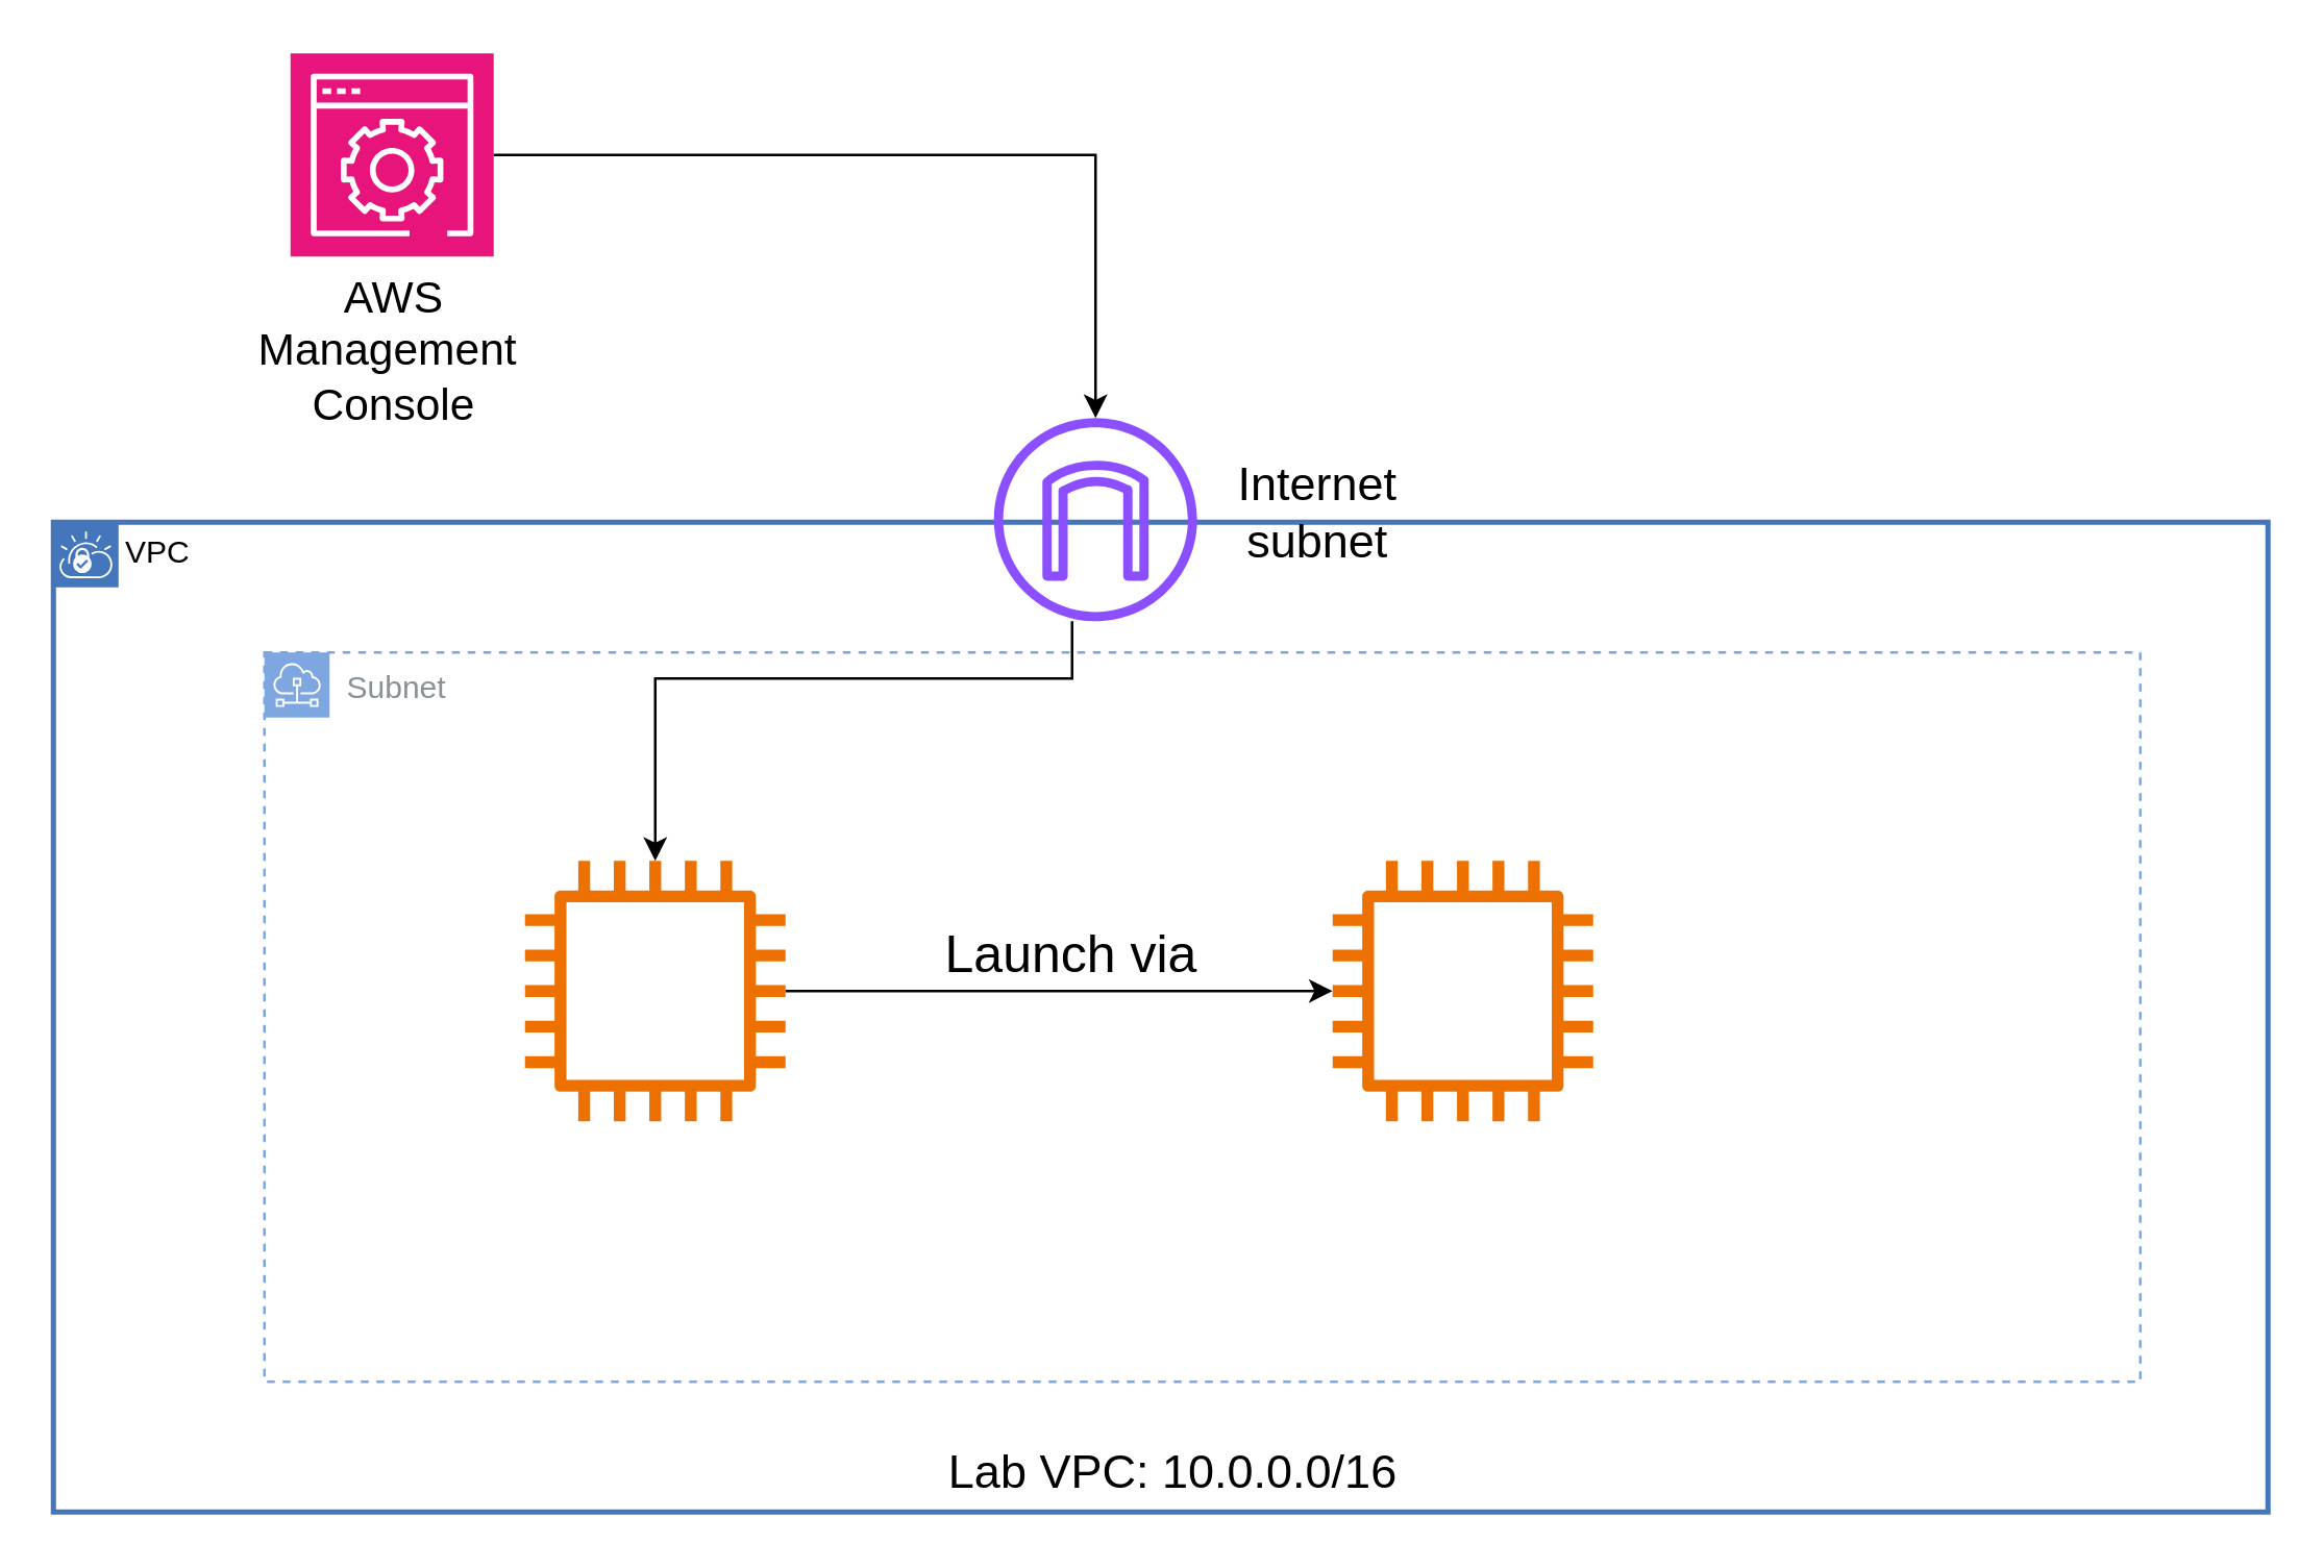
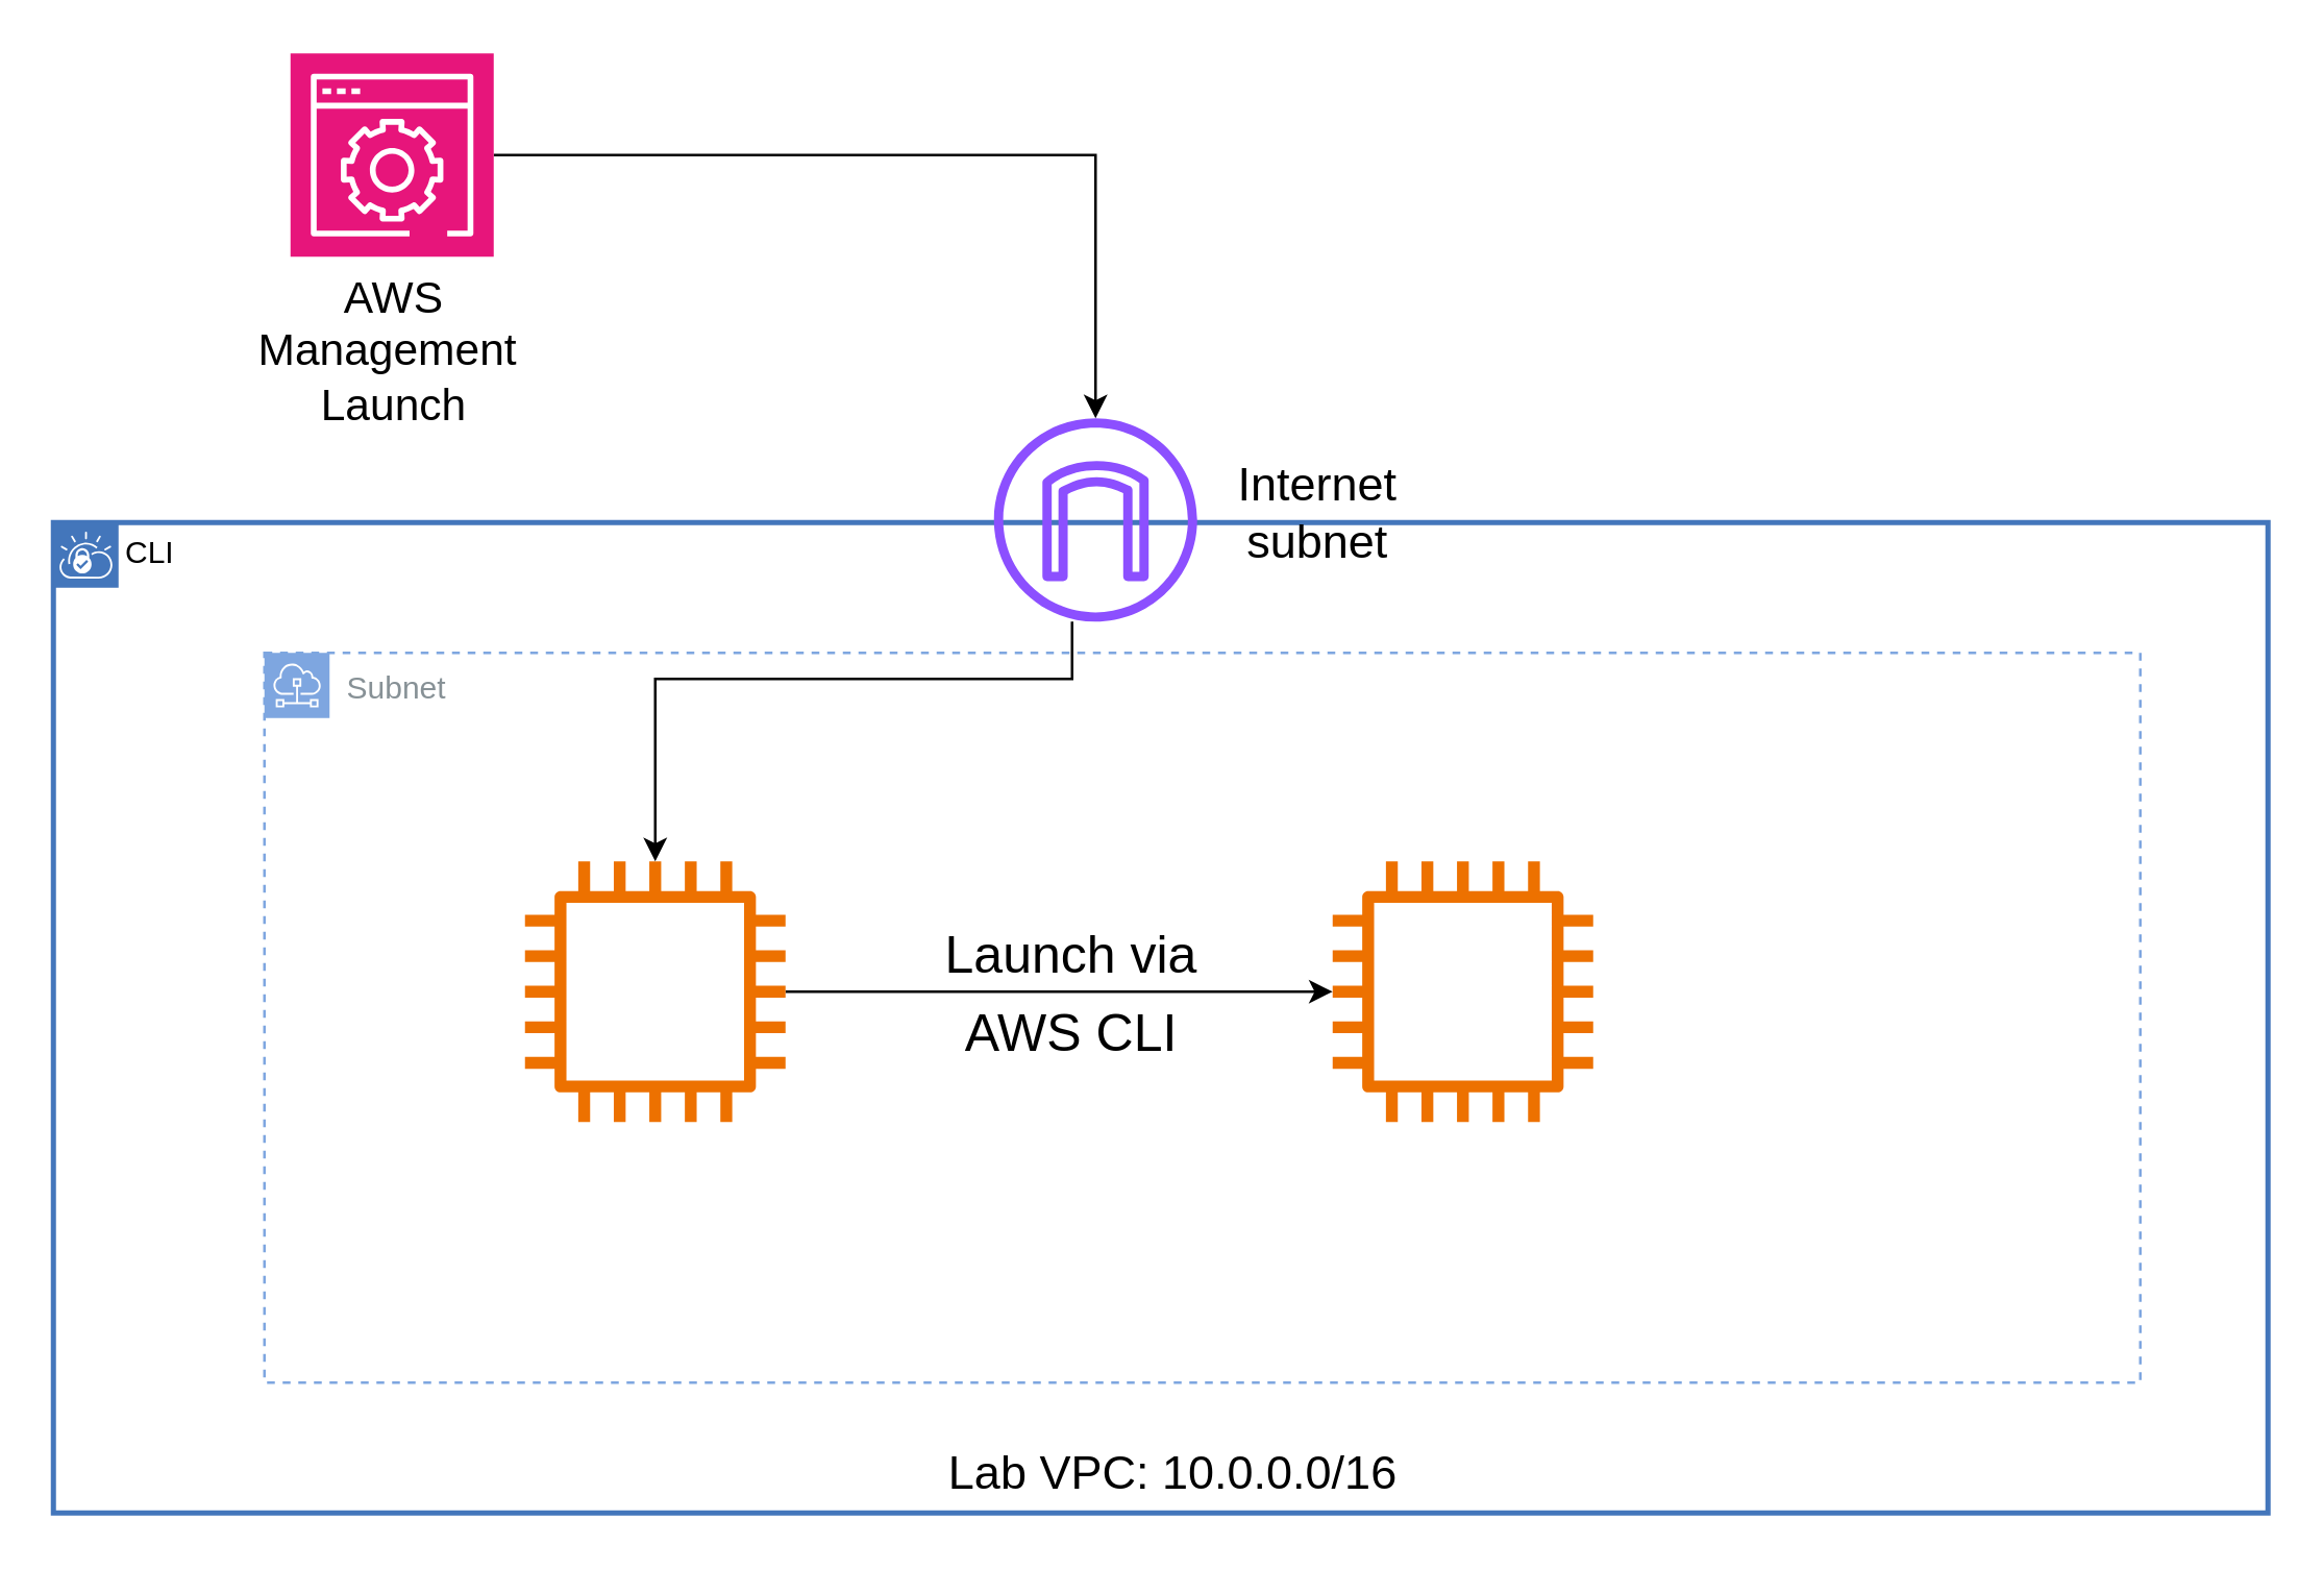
- <mxCell id="15" value="&lt;font style=&quot;font-size: 17px;&quot;&gt;AWS&lt;/font&gt;&lt;div&gt;&lt;font style=&quot;font-size: 17px;&quot;&gt;Management&amp;nbsp;&lt;/font&gt;&lt;/div&gt;&lt;div&gt;&lt;font style=&quot;font-size: 17px;&quot;&gt;Console&lt;/font&gt;&lt;/div&gt;" style="text;html=1;align=center;verticalAlign=middle;whiteSpace=wrap;rounded=0;" vertex="1" parent="1"><mxGeometry x="91" y="110" width="120" height="50" as="geometry" /></mxCell>
+ <mxCell id="15" value="&lt;font style=&quot;font-size: 17px;&quot;&gt;AWS&lt;/font&gt;&lt;div&gt;&lt;font style=&quot;font-size: 17px;&quot;&gt;Management&amp;nbsp;&lt;/font&gt;&lt;/div&gt;&lt;div&gt;&lt;font style=&quot;font-size: 17px;&quot;&gt;Launch&lt;/font&gt;&lt;/div&gt;" style="text;html=1;align=center;verticalAlign=middle;whiteSpace=wrap;rounded=0;" vertex="1" parent="1"><mxGeometry x="91" y="110" width="120" height="50" as="geometry" /></mxCell>
- <mxCell id="4" value="VPC" style="shape=mxgraph.ibm.box;prType=vpc;fontStyle=0;verticalAlign=top;align=left;spacingLeft=32;spacingTop=4;fillColor=none;rounded=0;whiteSpace=wrap;html=1;strokeColor=#4376BB;strokeWidth=2;dashed=0;container=1;spacing=-4;collapsible=0;expand=0;recursiveResize=0;" vertex="1" parent="1"><mxGeometry x="20" y="200" width="850" height="380" as="geometry" /></mxCell>
+ <mxCell id="4" value="CLI" style="shape=mxgraph.ibm.box;prType=vpc;fontStyle=0;verticalAlign=top;align=left;spacingLeft=32;spacingTop=4;fillColor=none;rounded=0;whiteSpace=wrap;html=1;strokeColor=#4376BB;strokeWidth=2;dashed=0;container=1;spacing=-4;collapsible=0;expand=0;recursiveResize=0;" vertex="1" parent="1"><mxGeometry x="20" y="200" width="850" height="380" as="geometry" /></mxCell>
+ <mxCell id="7" value="&lt;font style=&quot;font-size: 20px;&quot;&gt;AWS CLI&lt;/font&gt;" style="text;html=1;align=center;verticalAlign=middle;whiteSpace=wrap;rounded=0;" vertex="1" parent="4"><mxGeometry x="331" y="180" width="120" height="30" as="geometry" /></mxCell>
